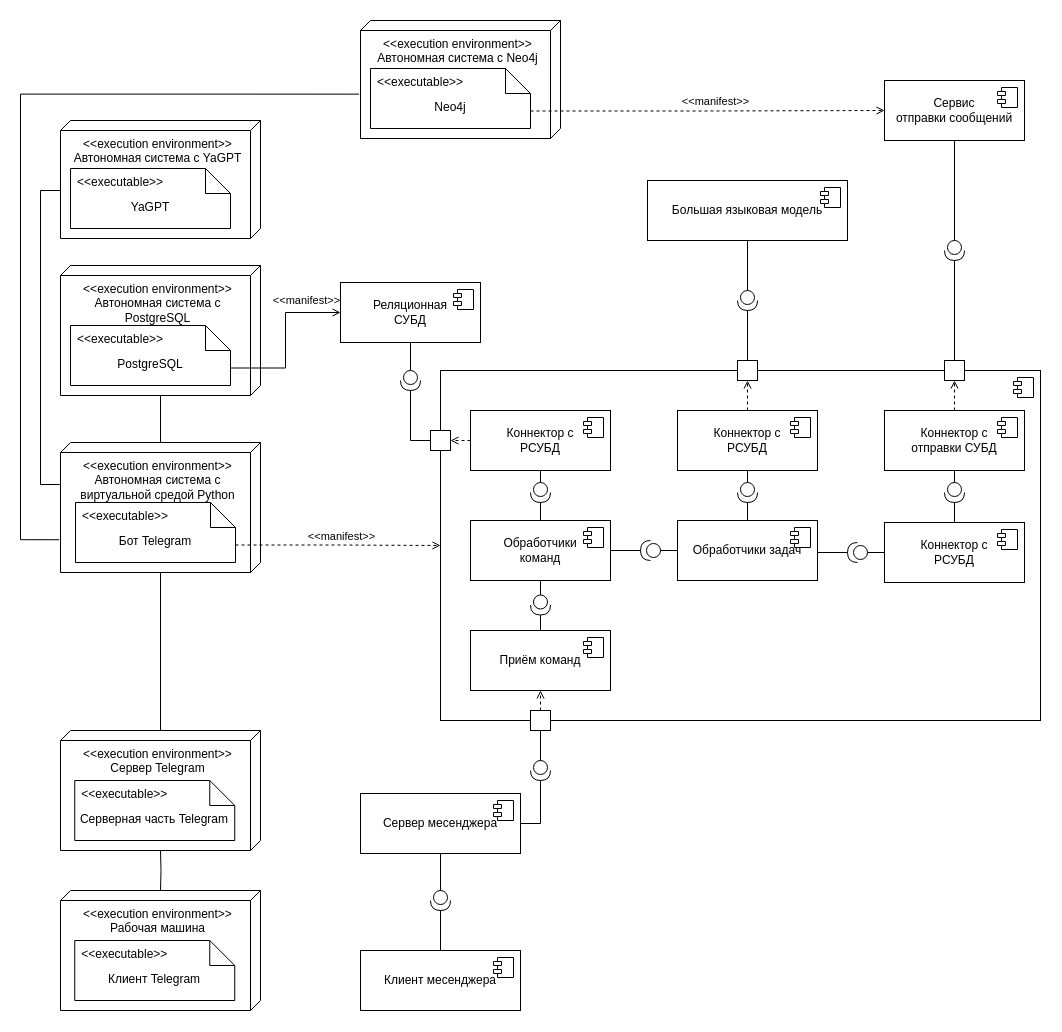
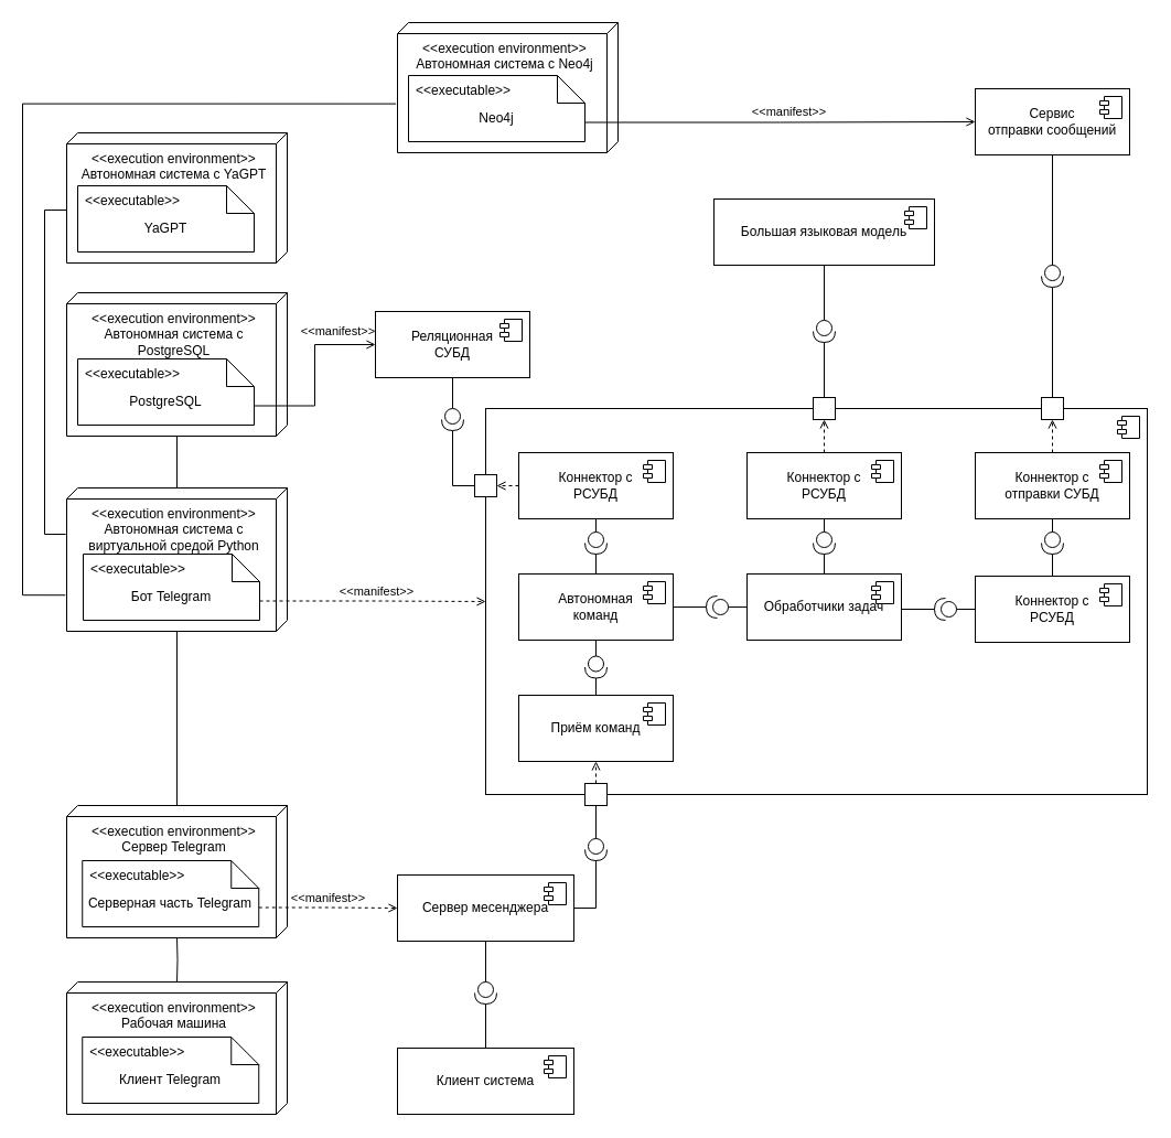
- <mxCell id="77" value="" style="edgeStyle=orthogonalEdgeStyle;rounded=0;orthogonalLoop=1;jettySize=auto;html=1;dashed=1;endArrow=open;endFill=0;exitX=0;exitY=0;exitDx=160;exitDy=42.5;exitPerimeter=0;entryX=0;entryY=0.5;entryDx=0;entryDy=0;" edge="1" parent="1" source="73" target="75"><mxGeometry relative="1" as="geometry"><mxPoint x="545" y="455" as="sourcePoint" /><mxPoint x="750" y="455" as="targetPoint" /></mxGeometry></mxCell>
+ <mxCell id="77" value="" style="edgeStyle=orthogonalEdgeStyle;rounded=0;orthogonalLoop=1;jettySize=auto;html=1;dashed=0;endArrow=open;endFill=0;exitX=0;exitY=0;exitDx=160;exitDy=42.5;exitPerimeter=0;entryX=0;entryY=0.5;entryDx=0;entryDy=0;" edge="1" parent="1" source="73" target="75"><mxGeometry relative="1" as="geometry"><mxPoint x="545" y="455" as="sourcePoint" /><mxPoint x="750" y="455" as="targetPoint" /></mxGeometry></mxCell>
- <mxCell id="40" value="Обработчики&lt;div&gt;команд&lt;/div&gt;" style="html=1;dropTarget=0;whiteSpace=wrap;" parent="1" vertex="1"><mxGeometry x="470" y="520" width="140" height="60" as="geometry" /></mxCell>
+ <mxCell id="40" value="Автономная&lt;div&gt;команд&lt;/div&gt;" style="html=1;dropTarget=0;whiteSpace=wrap;" parent="1" vertex="1"><mxGeometry x="470" y="520" width="140" height="60" as="geometry" /></mxCell>
+ <mxCell id="10" value="" style="edgeStyle=orthogonalEdgeStyle;rounded=0;orthogonalLoop=1;jettySize=auto;html=1;dashed=1;endArrow=open;endFill=0;exitX=0;exitY=0;exitDx=160;exitDy=42.5;exitPerimeter=0;entryX=0;entryY=0.5;entryDx=0;entryDy=0;" parent="1" source="6" target="8" edge="1"><mxGeometry relative="1" as="geometry"><mxPoint x="250" y="490" as="sourcePoint" /><mxPoint x="370" y="490" as="targetPoint" /></mxGeometry></mxCell>
+ <mxCell id="11" value="&amp;lt;&amp;lt;manifest&amp;gt;&amp;gt;" style="edgeLabel;html=1;align=center;verticalAlign=middle;resizable=0;points=[];" parent="10" vertex="1" connectable="0"><mxGeometry x="0.067" relative="1" as="geometry"><mxPoint x="-4" y="-10" as="offset" /></mxGeometry></mxCell>
- <mxCell id="13" value="Клиент месенджера" style="html=1;dropTarget=0;whiteSpace=wrap;" parent="1" vertex="1"><mxGeometry x="360" y="950" width="160" height="60" as="geometry" /></mxCell>
+ <mxCell id="13" value="Клиент система" style="html=1;dropTarget=0;whiteSpace=wrap;" parent="1" vertex="1"><mxGeometry x="360" y="950" width="160" height="60" as="geometry" /></mxCell>
